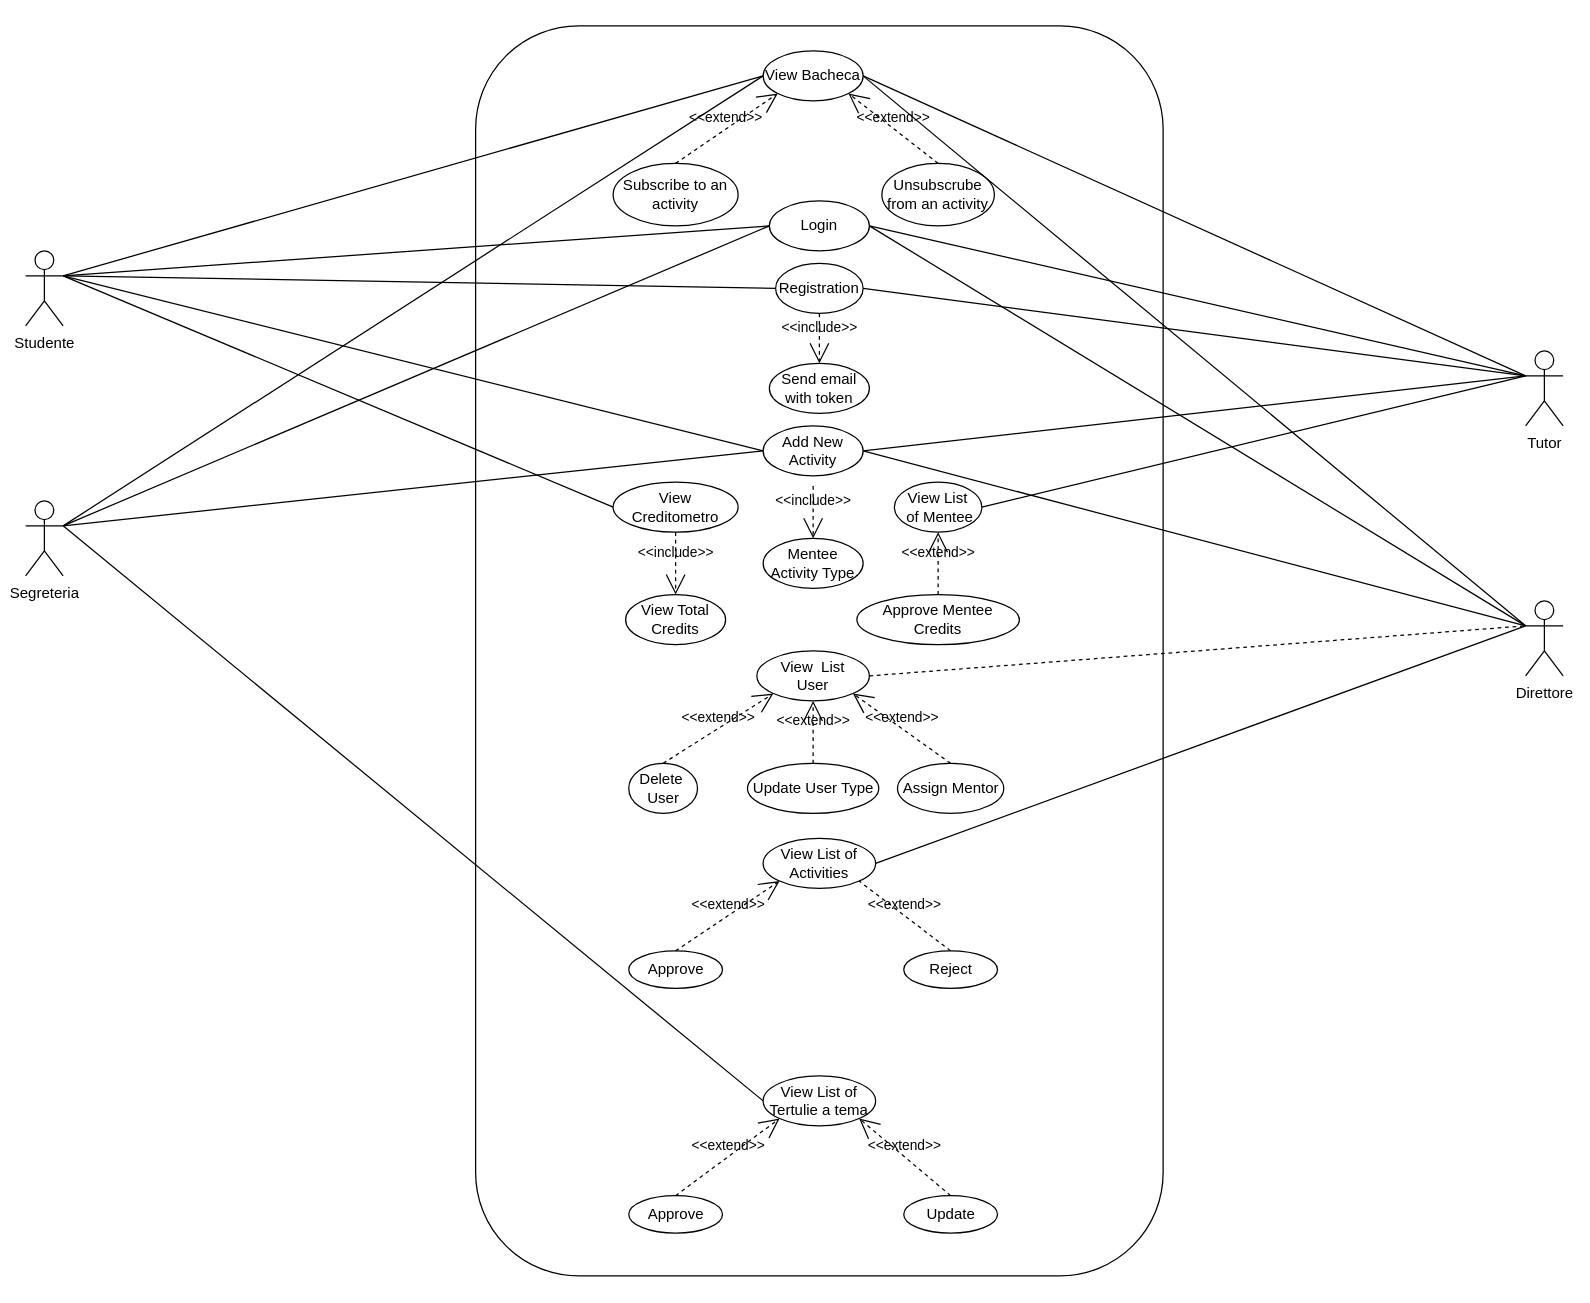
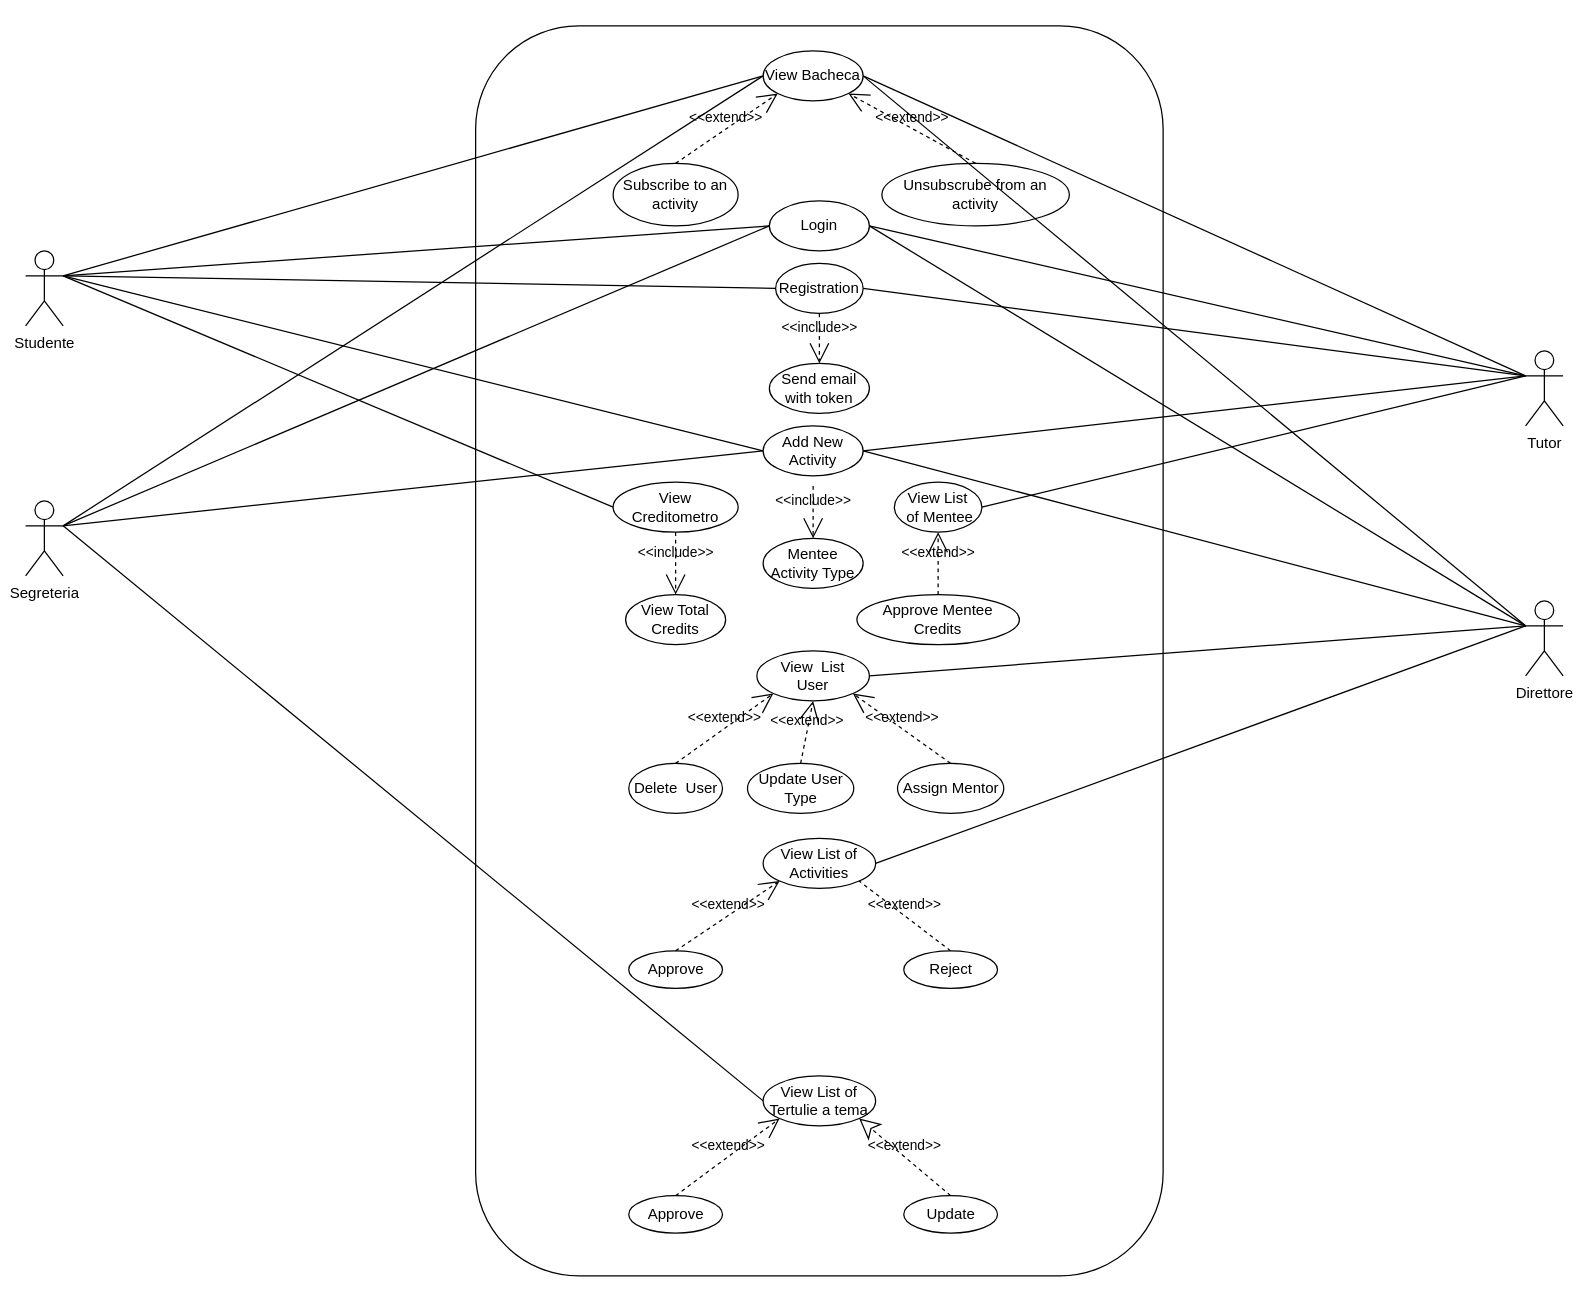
- <mxCell id="26" value="Unsubscrube from an activity" style="ellipse;whiteSpace=wrap;html=1;hachureGap=4;pointerEvents=0;" vertex="1" parent="1"><mxGeometry x="705" y="130" width="90" height="50" as="geometry" /></mxCell>
+ <mxCell id="26" value="Unsubscrube from an activity" style="ellipse;whiteSpace=wrap;html=1;hachureGap=4;pointerEvents=0;" vertex="1" parent="1"><mxGeometry x="705" y="130" width="150" height="50" as="geometry" /></mxCell>
- <mxCell id="40" value="" style="endArrow=none;html=1;startSize=14;endSize=14;sourcePerimeterSpacing=8;targetPerimeterSpacing=8;exitX=1;exitY=0.5;exitDx=0;exitDy=0;entryX=0;entryY=0.333;entryDx=0;entryDy=0;entryPerimeter=0;dashed=1;" edge="1" parent="1" source="35" target="31"><mxGeometry width="50" height="50" relative="1" as="geometry"><mxPoint x="700" y="370" as="sourcePoint" /><mxPoint x="1080" y="380" as="targetPoint" /></mxGeometry></mxCell>
+ <mxCell id="40" value="" style="endArrow=none;html=1;startSize=14;endSize=14;sourcePerimeterSpacing=8;targetPerimeterSpacing=8;exitX=1;exitY=0.5;exitDx=0;exitDy=0;entryX=0;entryY=0.333;entryDx=0;entryDy=0;entryPerimeter=0;" edge="1" parent="1" source="35" target="31"><mxGeometry width="50" height="50" relative="1" as="geometry"><mxPoint x="700" y="370" as="sourcePoint" /><mxPoint x="1080" y="380" as="targetPoint" /></mxGeometry></mxCell>
- <mxCell id="36" value="Delete&amp;nbsp; User" style="ellipse;whiteSpace=wrap;html=1;hachureGap=4;pointerEvents=0;" vertex="1" parent="1"><mxGeometry x="502.5" y="610" width="55" height="40" as="geometry" /></mxCell>
+ <mxCell id="36" value="Delete&amp;nbsp; User" style="ellipse;whiteSpace=wrap;html=1;hachureGap=4;pointerEvents=0;" vertex="1" parent="1"><mxGeometry x="502.5" y="610" width="75" height="40" as="geometry" /></mxCell>
- <mxCell id="59" value="Update User Type" style="ellipse;whiteSpace=wrap;html=1;hachureGap=4;pointerEvents=0;" vertex="1" parent="1"><mxGeometry x="597.5" y="610" width="105" height="40" as="geometry" /></mxCell>
+ <mxCell id="59" value="Update User Type" style="ellipse;whiteSpace=wrap;html=1;hachureGap=4;pointerEvents=0;" vertex="1" parent="1"><mxGeometry x="597.5" y="610" width="85" height="40" as="geometry" /></mxCell>
- <mxCell id="56" value="&amp;lt;&amp;lt;extend&amp;gt;&amp;gt;" style="html=1;verticalAlign=bottom;labelBackgroundColor=none;endArrow=open;endFill=0;dashed=1;startSize=14;endSize=14;sourcePerimeterSpacing=8;targetPerimeterSpacing=8;exitX=0.5;exitY=0;exitDx=0;exitDy=0;entryX=1;entryY=1;entryDx=0;entryDy=0;" edge="1" parent="1" source="55" target="52"><mxGeometry width="160" relative="1" as="geometry"><mxPoint x="600" y="746.67" as="sourcePoint" /><mxPoint x="691.715" y="899.998" as="targetPoint" /></mxGeometry></mxCell>
+ <mxCell id="56" value="&amp;lt;&amp;lt;extend&amp;gt;&amp;gt;" style="html=1;verticalAlign=bottom;labelBackgroundColor=none;endArrow=classic;endFill=0;dashed=1;startSize=14;endSize=14;sourcePerimeterSpacing=8;targetPerimeterSpacing=8;exitX=0.5;exitY=0;exitDx=0;exitDy=0;entryX=1;entryY=1;entryDx=0;entryDy=0;" edge="1" parent="1" source="55" target="52"><mxGeometry width="160" relative="1" as="geometry"><mxPoint x="600" y="746.67" as="sourcePoint" /><mxPoint x="691.715" y="899.998" as="targetPoint" /></mxGeometry></mxCell>
